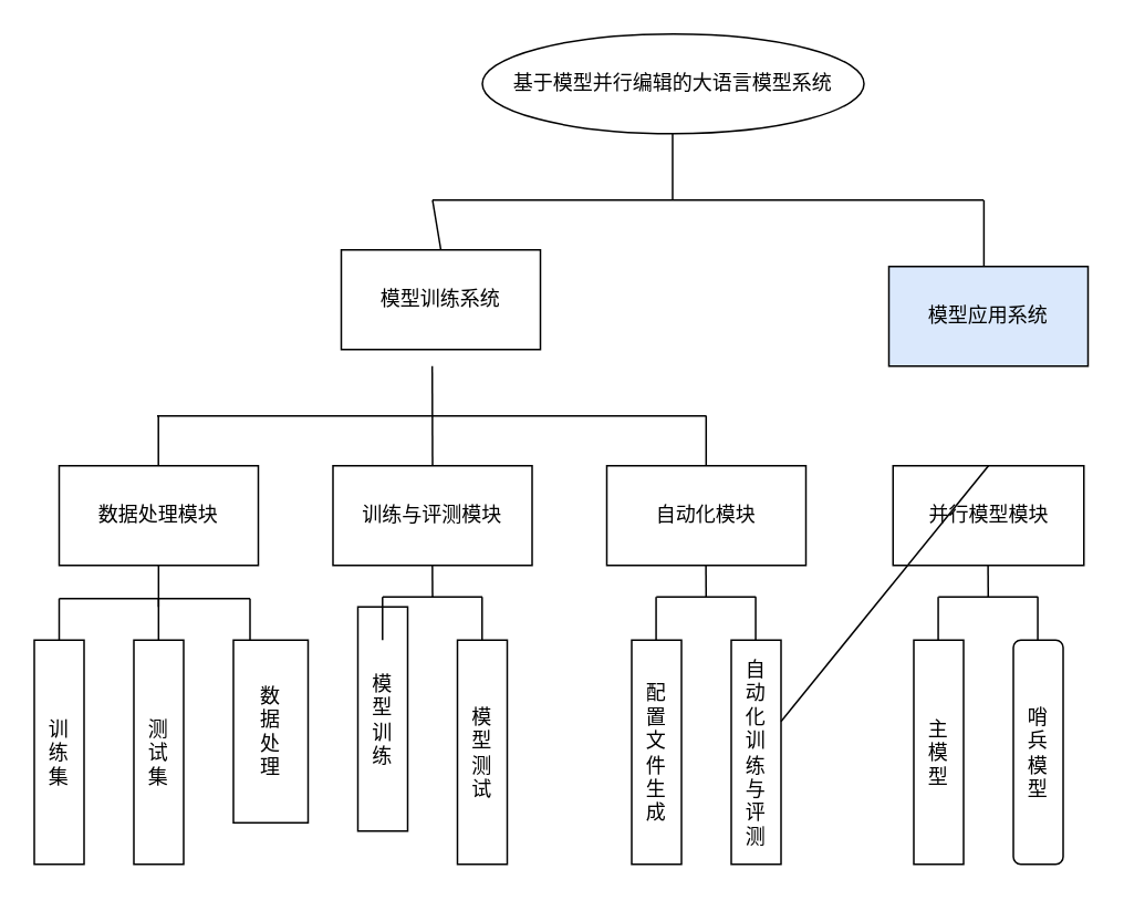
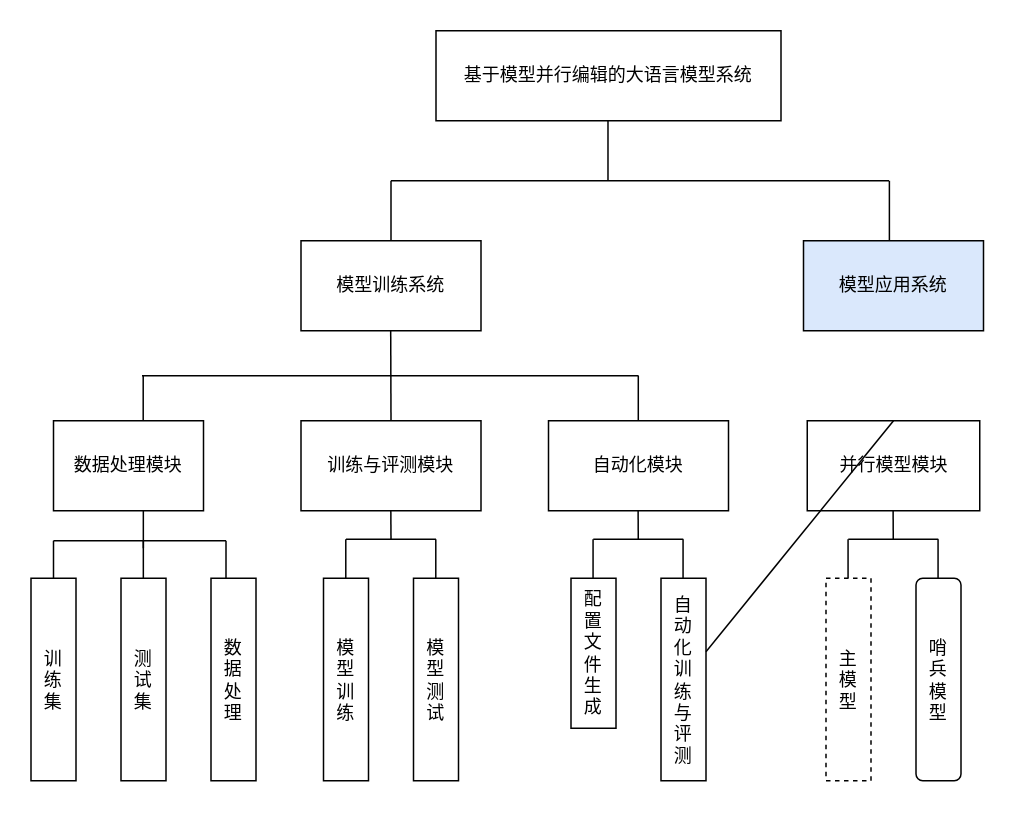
- <mxCell id="3" value="基于模型并行编辑的大语言模型系统" style="ellipse;whiteSpace=wrap;html=1;" parent="2" vertex="1"><mxGeometry x="270" width="230" height="60" as="geometry" /></mxCell>
+ <mxCell id="3" value="基于模型并行编辑的大语言模型系统" style="rounded=0;whiteSpace=wrap;html=1;" parent="2" vertex="1"><mxGeometry x="270" width="230" height="60" as="geometry" /></mxCell>
- <mxCell id="17" value="模型训练系统" style="rounded=0;whiteSpace=wrap;html=1;" vertex="1" parent="2"><mxGeometry x="185" y="130" width="120" height="60" as="geometry" /></mxCell>
+ <mxCell id="17" value="模型训练系统" style="rounded=0;whiteSpace=wrap;html=1;" vertex="1" parent="2"><mxGeometry x="180" y="140" width="120" height="60" as="geometry" /></mxCell>
- <mxCell id="5" value="数据处理模块" style="rounded=0;whiteSpace=wrap;html=1;" vertex="1" parent="2"><mxGeometry x="15" y="260" width="120" height="60" as="geometry" /></mxCell>
+ <mxCell id="5" value="数据处理模块" style="rounded=0;whiteSpace=wrap;html=1;" vertex="1" parent="2"><mxGeometry x="15" y="260" width="100" height="60" as="geometry" /></mxCell>
- <mxCell id="11" value="模&lt;div&gt;型&lt;/div&gt;&lt;div&gt;训&lt;/div&gt;&lt;div&gt;练&lt;/div&gt;" style="rounded=0;whiteSpace=wrap;html=1;" vertex="1" parent="2"><mxGeometry x="195" y="345" width="30" height="135" as="geometry" /></mxCell>
+ <mxCell id="11" value="模&lt;div&gt;型&lt;/div&gt;&lt;div&gt;训&lt;/div&gt;&lt;div&gt;练&lt;/div&gt;" style="rounded=0;whiteSpace=wrap;html=1;" vertex="1" parent="2"><mxGeometry x="195" y="365" width="30" height="135" as="geometry" /></mxCell>
- <mxCell id="10" value="数&lt;div&gt;据&lt;/div&gt;&lt;div&gt;处&lt;/div&gt;&lt;div&gt;理&lt;/div&gt;" style="rounded=0;whiteSpace=wrap;html=1;" vertex="1" parent="2"><mxGeometry x="120" y="365" width="45" height="110" as="geometry" /></mxCell>
+ <mxCell id="10" value="数&lt;div&gt;据&lt;/div&gt;&lt;div&gt;处&lt;/div&gt;&lt;div&gt;理&lt;/div&gt;" style="rounded=0;whiteSpace=wrap;html=1;" vertex="1" parent="2"><mxGeometry x="120" y="365" width="30" height="135" as="geometry" /></mxCell>
- <mxCell id="13" value="配&lt;div&gt;置&lt;/div&gt;&lt;div&gt;文&lt;/div&gt;&lt;div&gt;件&lt;/div&gt;&lt;div&gt;生&lt;/div&gt;&lt;div&gt;成&lt;/div&gt;" style="rounded=0;whiteSpace=wrap;html=1;" vertex="1" parent="2"><mxGeometry x="360" y="365" width="30" height="135" as="geometry" /></mxCell>
+ <mxCell id="13" value="配&lt;div&gt;置&lt;/div&gt;&lt;div&gt;文&lt;/div&gt;&lt;div&gt;件&lt;/div&gt;&lt;div&gt;生&lt;/div&gt;&lt;div&gt;成&lt;/div&gt;" style="rounded=0;whiteSpace=wrap;html=1;" vertex="1" parent="2"><mxGeometry x="360" y="365" width="30" height="100" as="geometry" /></mxCell>
- <mxCell id="15" value="主&lt;div&gt;模&lt;/div&gt;&lt;div&gt;型&lt;/div&gt;" style="rounded=0;whiteSpace=wrap;html=1;" vertex="1" parent="2"><mxGeometry x="530" y="365" width="30" height="135" as="geometry" /></mxCell>
+ <mxCell id="15" value="主&lt;div&gt;模&lt;/div&gt;&lt;div&gt;型&lt;/div&gt;" style="rounded=0;whiteSpace=wrap;html=1;dashed=1;" vertex="1" parent="2"><mxGeometry x="530" y="365" width="30" height="135" as="geometry" /></mxCell>
